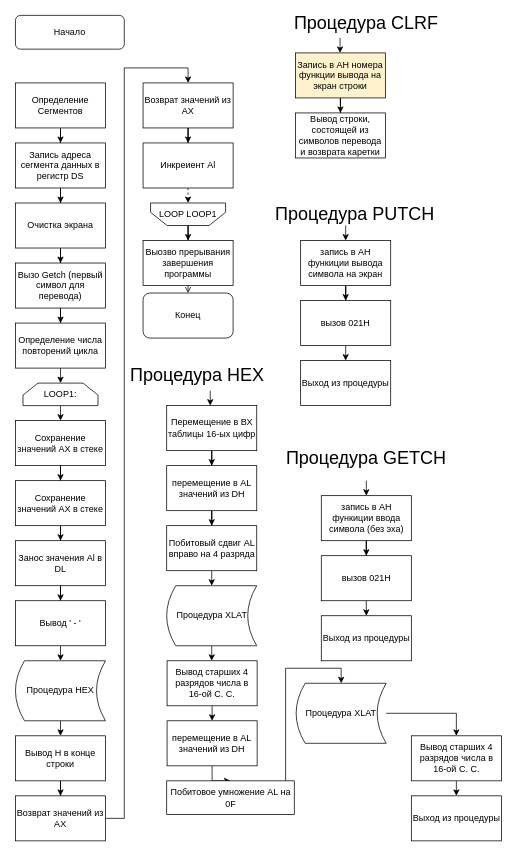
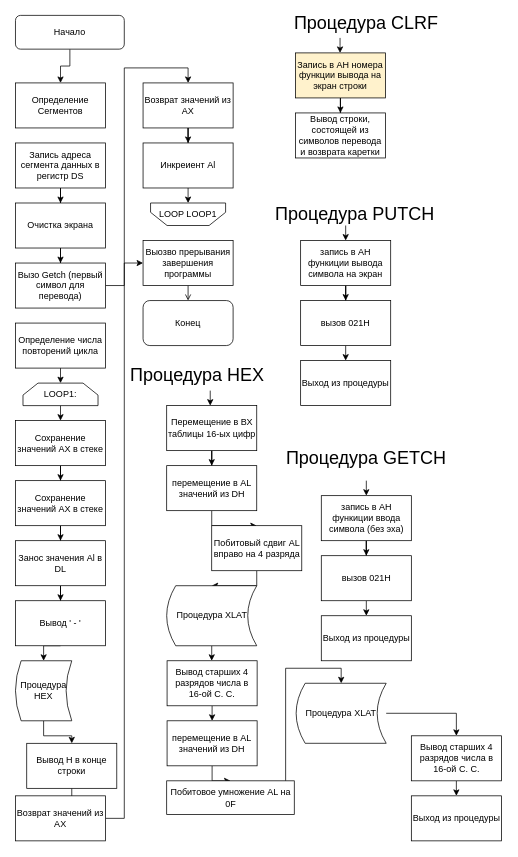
+ <mxCell id="2" style="edgeStyle=orthogonalEdgeStyle;rounded=0;orthogonalLoop=1;jettySize=auto;html=1;exitX=0.5;exitY=1;exitDx=0;exitDy=0;" edge="1" parent="1" source="3" target="5"><mxGeometry relative="1" as="geometry" /></mxCell>
- <mxCell id="4" value="" style="edgeStyle=orthogonalEdgeStyle;rounded=0;orthogonalLoop=1;jettySize=auto;html=1;" edge="1" parent="1" source="5" target="7"><mxGeometry relative="1" as="geometry" /></mxCell>
- <mxCell id="32" style="edgeStyle=orthogonalEdgeStyle;rounded=0;orthogonalLoop=1;jettySize=auto;html=1;exitX=0.5;exitY=1;exitDx=0;exitDy=0;entryX=0.5;entryY=1;entryDx=0;entryDy=0;dashed=1;" edge="1" parent="1" source="33" target="35"><mxGeometry relative="1" as="geometry" /></mxCell>
+ <mxCell id="32" style="edgeStyle=orthogonalEdgeStyle;rounded=0;orthogonalLoop=1;jettySize=auto;html=1;exitX=0.5;exitY=1;exitDx=0;exitDy=0;entryX=0.5;entryY=1;entryDx=0;entryDy=0;" edge="1" parent="1" source="33" target="35"><mxGeometry relative="1" as="geometry" /></mxCell>
- <mxCell id="34" value="" style="edgeStyle=orthogonalEdgeStyle;rounded=0;orthogonalLoop=1;jettySize=auto;html=1;entryX=0.5;entryY=0;entryDx=0;entryDy=0;" edge="1" parent="1" source="35" target="37"><mxGeometry relative="1" as="geometry"><mxPoint x="250" y="380" as="targetPoint" /></mxGeometry></mxCell>
- <mxCell id="38" value="Конец" style="rounded=1;whiteSpace=wrap;html=1;" vertex="1" parent="1"><mxGeometry x="190" y="390" width="120" height="60" as="geometry" /></mxCell>
+ <mxCell id="38" value="Конец" style="rounded=1;whiteSpace=wrap;html=1;" vertex="1" parent="1"><mxGeometry x="190" y="400" width="120" height="60" as="geometry" /></mxCell>
- <mxCell id="10" value="" style="edgeStyle=orthogonalEdgeStyle;rounded=0;orthogonalLoop=1;jettySize=auto;html=1;" edge="1" parent="1" source="11" target="13"><mxGeometry relative="1" as="geometry" /></mxCell>
+ <mxCell id="10" value="" style="edgeStyle=orthogonalEdgeStyle;rounded=0;orthogonalLoop=1;jettySize=auto;html=1;" edge="1" parent="1" source="11" target="37"><mxGeometry relative="1" as="geometry" /></mxCell>
- <mxCell id="45" value="Побитовый сдвиг AL вправо на 4 разряда" style="rounded=0;whiteSpace=wrap;html=1;" vertex="1" parent="1"><mxGeometry x="221.5" y="700" width="120" height="60" as="geometry" /></mxCell>
+ <mxCell id="45" value="Побитовый сдвиг AL вправо на 4 разряда" style="rounded=0;whiteSpace=wrap;html=1;" vertex="1" parent="1"><mxGeometry x="281.5" y="700" width="120" height="60" as="geometry" /></mxCell>
- <mxCell id="25" value="Процедура HEX" style="shape=dataStorage;whiteSpace=wrap;html=1;" vertex="1" parent="1"><mxGeometry x="20" y="880" width="120" height="80" as="geometry" /></mxCell>
+ <mxCell id="25" value="Процедура HEX" style="shape=dataStorage;whiteSpace=wrap;html=1;" vertex="1" parent="1"><mxGeometry x="20" y="880" width="75" height="80" as="geometry" /></mxCell>
- <mxCell id="27" value="Вывод Н в конце строки" style="rounded=0;whiteSpace=wrap;html=1;" vertex="1" parent="1"><mxGeometry x="20" y="980" width="120" height="60" as="geometry" /></mxCell>
+ <mxCell id="27" value="Вывод Н в конце строки" style="rounded=0;whiteSpace=wrap;html=1;" vertex="1" parent="1"><mxGeometry x="35" y="990" width="120" height="60" as="geometry" /></mxCell>
